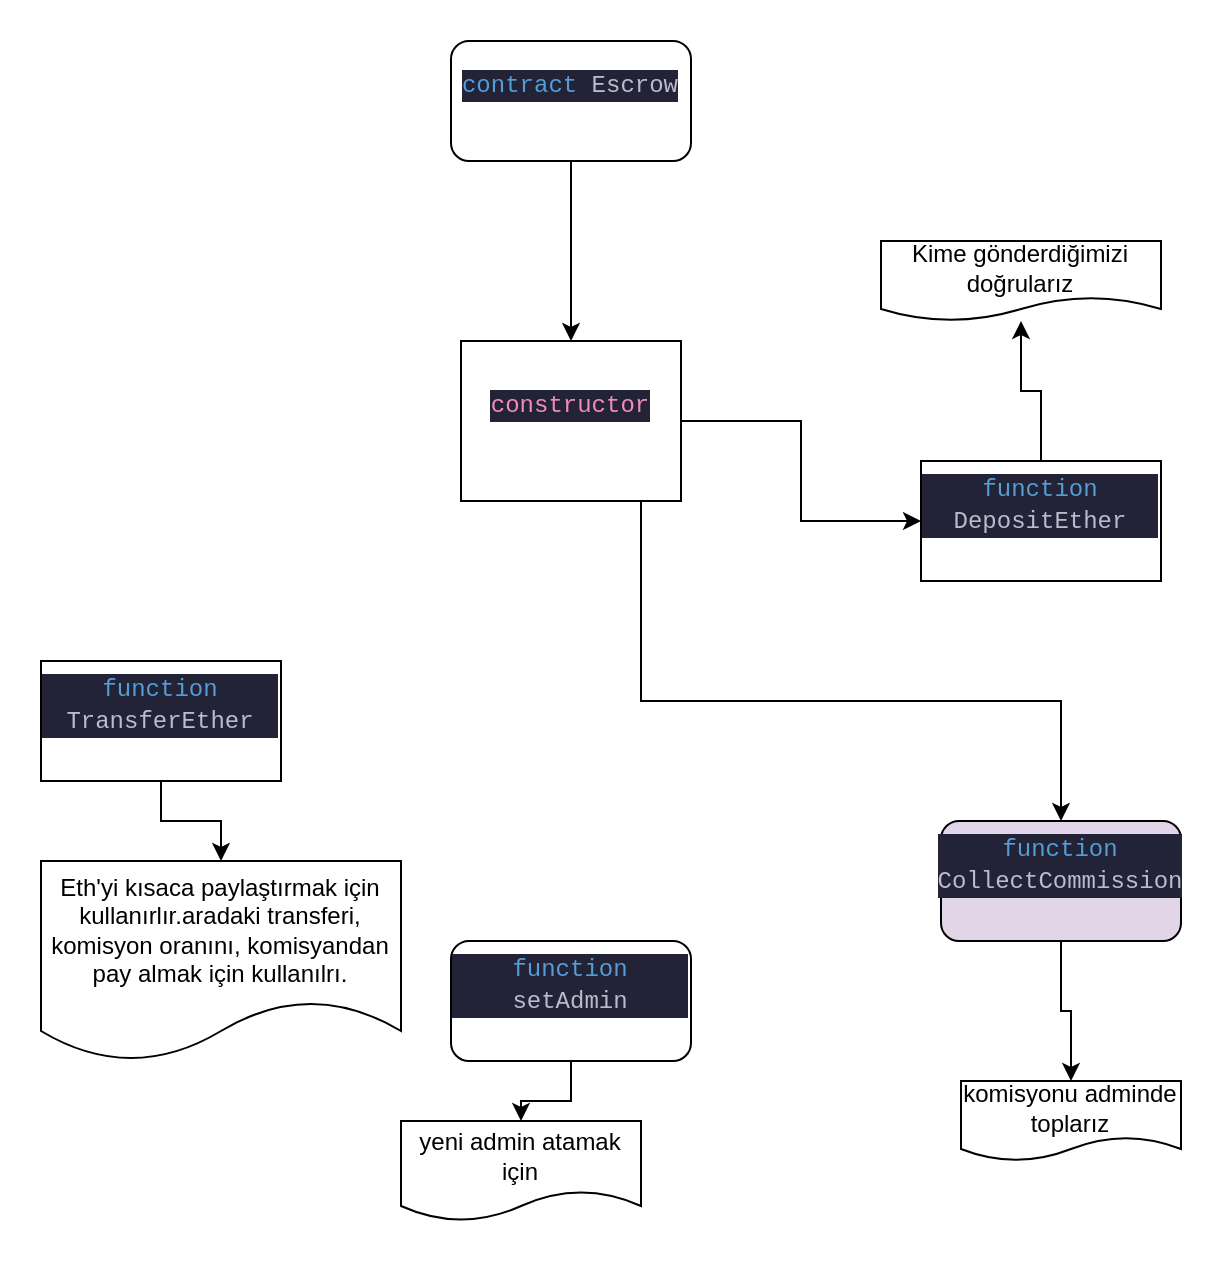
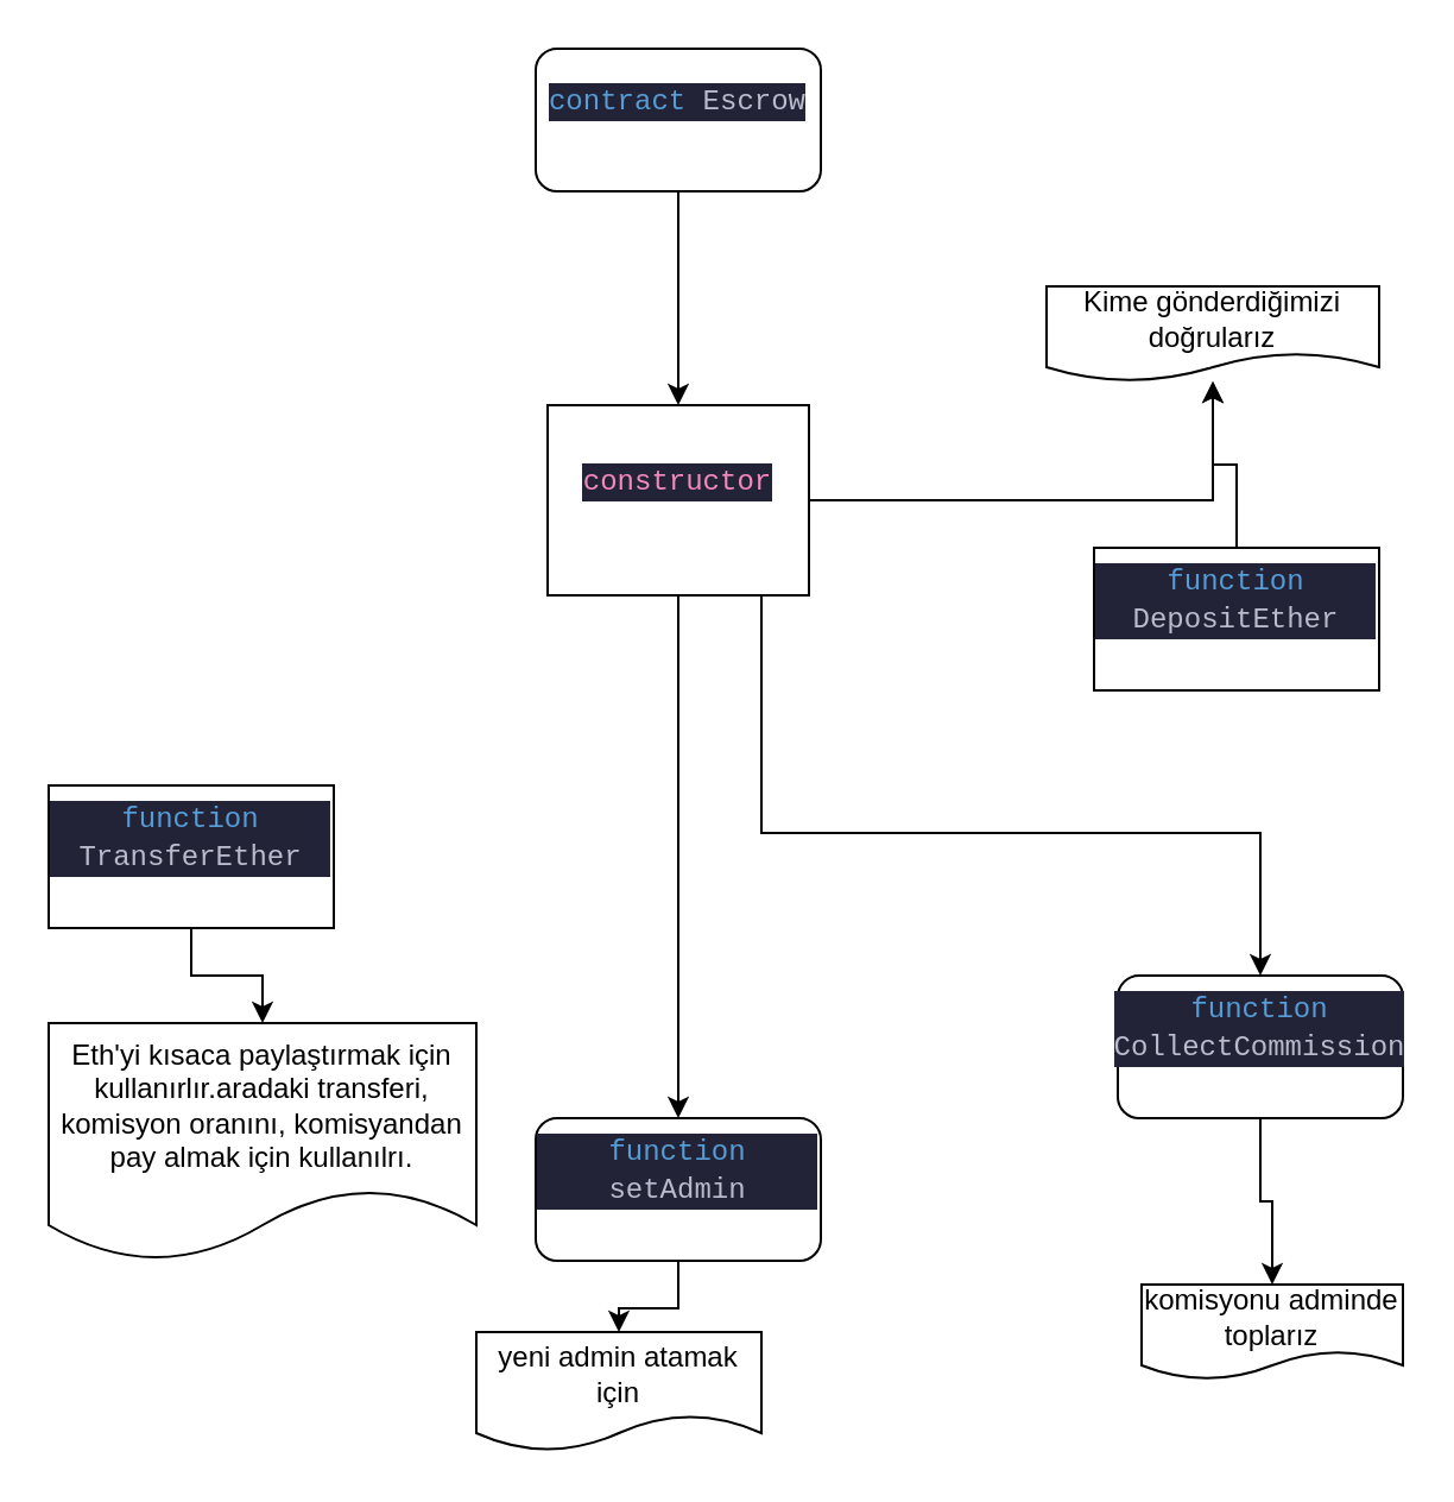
- <mxCell id="3" value="" style="edgeStyle=orthogonalEdgeStyle;rounded=0;orthogonalLoop=1;jettySize=auto;html=1;" parent="1" source="6" target="12" edge="1"><mxGeometry relative="1" as="geometry" /></mxCell>
+ <mxCell id="3" value="" style="edgeStyle=orthogonalEdgeStyle;rounded=0;orthogonalLoop=1;jettySize=auto;html=1;" parent="1" source="6" target="16" edge="1"><mxGeometry relative="1" as="geometry" /></mxCell>
+ <mxCell id="2" value="" style="edgeStyle=orthogonalEdgeStyle;rounded=0;orthogonalLoop=1;jettySize=auto;html=1;" parent="1" source="6" target="10" edge="1"><mxGeometry relative="1" as="geometry" /></mxCell>
- <mxCell id="15" value="&#10;&lt;div style=&quot;color: rgb(186, 187, 204); background-color: rgb(34, 35, 54); font-family: Consolas, &amp;quot;Courier New&amp;quot;, monospace; font-weight: normal; font-size: 12px; line-height: 16px;&quot;&gt;&lt;div&gt;&lt;span style=&quot;color: #569cd6;&quot;&gt;function&lt;/span&gt;&lt;span style=&quot;color: #babbcc;&quot;&gt; CollectCommission&lt;/span&gt;&lt;/div&gt;&lt;/div&gt;&#10;&#10;" style="rounded=1;whiteSpace=wrap;html=1;fillColor=#e1d5e7;" parent="1" vertex="1"><mxGeometry x="470" y="410" width="120" height="60" as="geometry" /></mxCell>
+ <mxCell id="15" value="&#10;&lt;div style=&quot;color: rgb(186, 187, 204); background-color: rgb(34, 35, 54); font-family: Consolas, &amp;quot;Courier New&amp;quot;, monospace; font-weight: normal; font-size: 12px; line-height: 16px;&quot;&gt;&lt;div&gt;&lt;span style=&quot;color: #569cd6;&quot;&gt;function&lt;/span&gt;&lt;span style=&quot;color: #babbcc;&quot;&gt; CollectCommission&lt;/span&gt;&lt;/div&gt;&lt;/div&gt;&#10;&#10;" style="rounded=1;whiteSpace=wrap;html=1;" parent="1" vertex="1"><mxGeometry x="470" y="410" width="120" height="60" as="geometry" /></mxCell>
